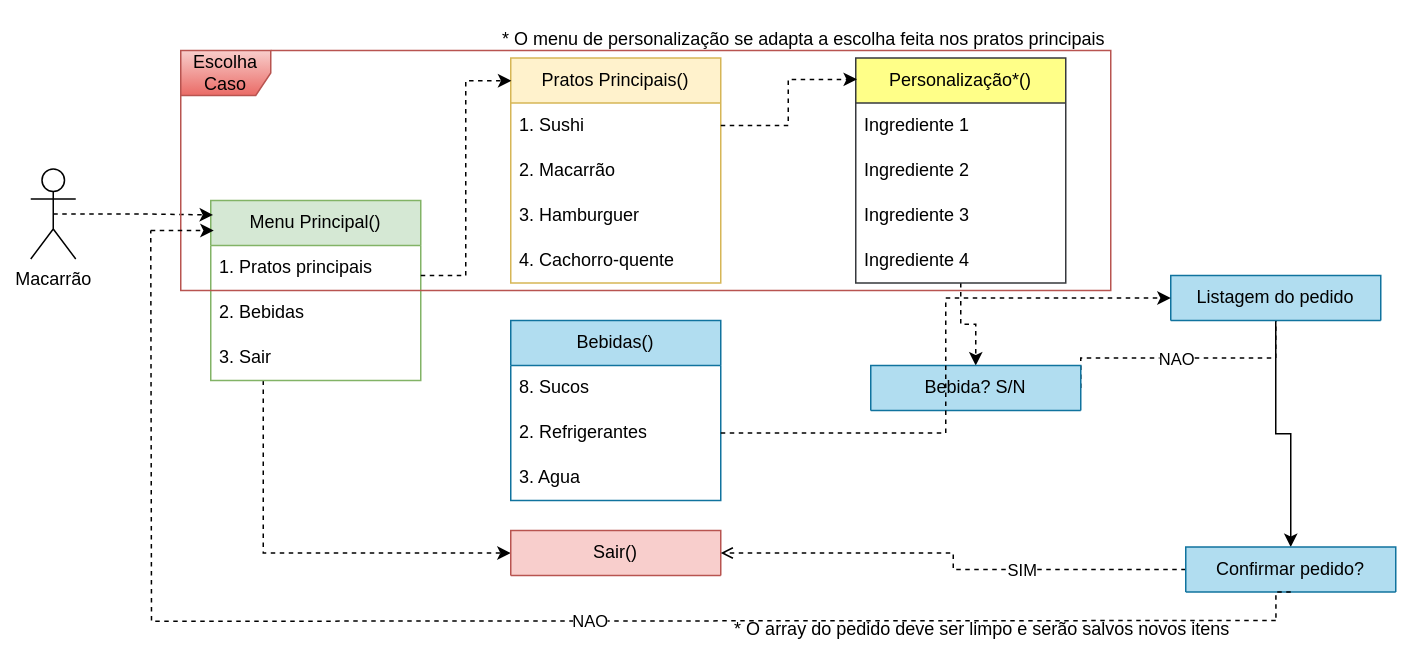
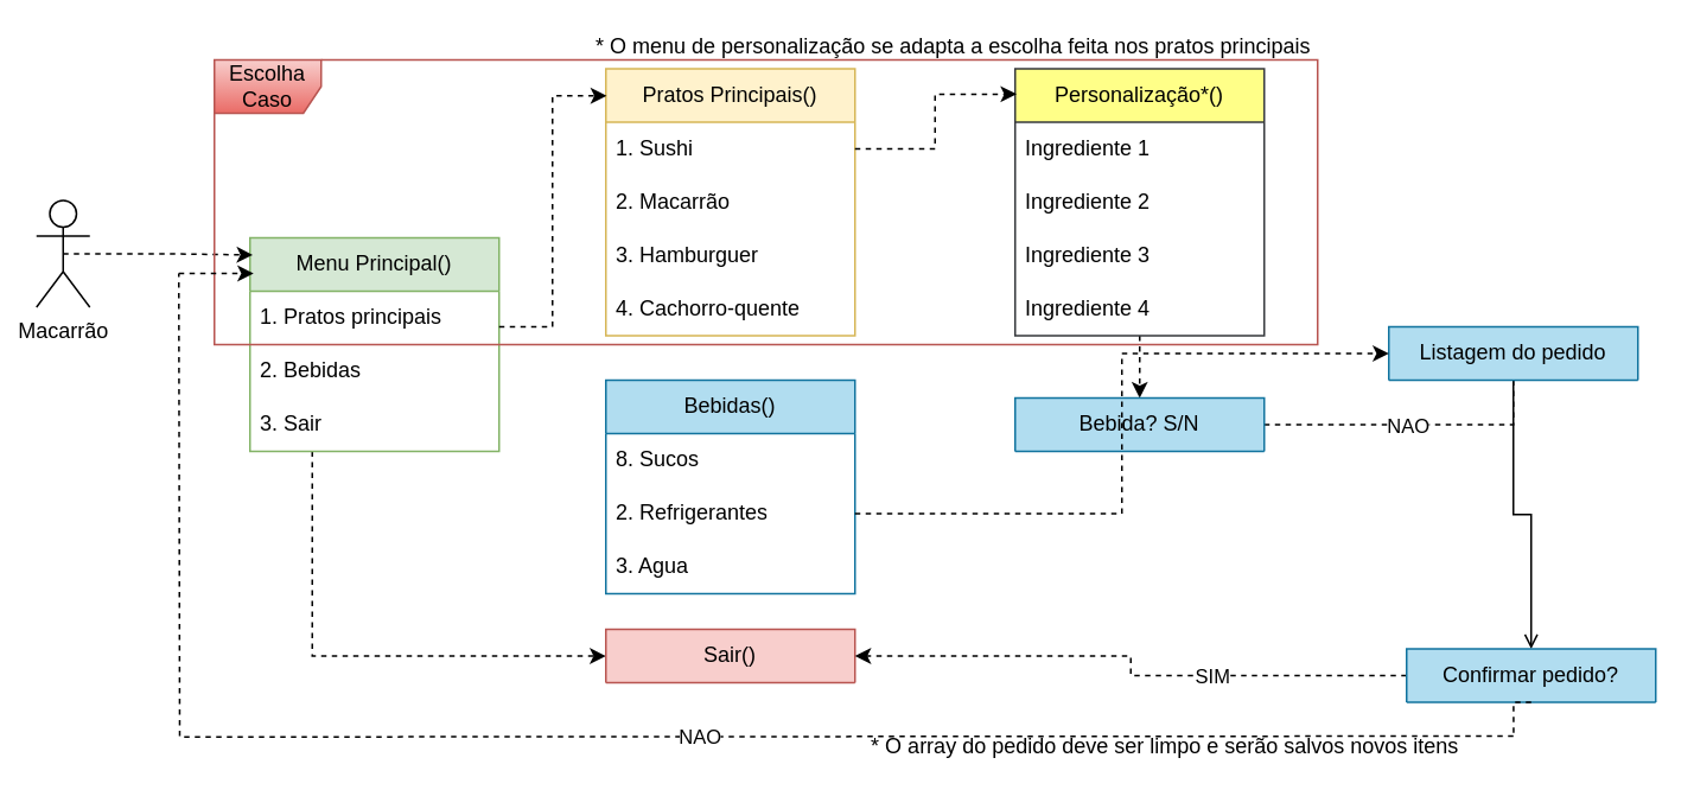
- <mxCell id="29" value="Bebida? S/N" style="swimlane;fontStyle=0;childLayout=stackLayout;horizontal=1;startSize=30;horizontalStack=0;resizeParent=1;resizeParentMax=0;resizeLast=0;collapsible=1;marginBottom=0;whiteSpace=wrap;html=1;fillColor=#b1ddf0;strokeColor=#10739e;" vertex="1" parent="1"><mxGeometry x="580" y="243" width="140" height="30" as="geometry" /></mxCell>
+ <mxCell id="29" value="Bebida? S/N" style="swimlane;fontStyle=0;childLayout=stackLayout;horizontal=1;startSize=30;horizontalStack=0;resizeParent=1;resizeParentMax=0;resizeLast=0;collapsible=1;marginBottom=0;whiteSpace=wrap;html=1;fillColor=#b1ddf0;strokeColor=#10739e;" vertex="1" parent="1"><mxGeometry x="570" y="223" width="140" height="30" as="geometry" /></mxCell>
- <mxCell id="30" style="edgeStyle=orthogonalEdgeStyle;rounded=0;orthogonalLoop=1;jettySize=auto;html=1;exitX=0.5;exitY=1;exitDx=0;exitDy=0;entryX=0.5;entryY=0;entryDx=0;entryDy=0;" edge="1" parent="1" source="31" target="34"><mxGeometry relative="1" as="geometry" /></mxCell>
+ <mxCell id="30" style="edgeStyle=orthogonalEdgeStyle;rounded=0;orthogonalLoop=1;jettySize=auto;html=1;exitX=0.5;exitY=1;exitDx=0;exitDy=0;entryX=0.5;entryY=0;entryDx=0;entryDy=0;endArrow=open;" edge="1" parent="1" source="31" target="34"><mxGeometry relative="1" as="geometry" /></mxCell>
- <mxCell id="32" style="edgeStyle=orthogonalEdgeStyle;rounded=0;orthogonalLoop=1;jettySize=auto;html=1;exitX=0;exitY=0.5;exitDx=0;exitDy=0;entryX=1;entryY=0.5;entryDx=0;entryDy=0;dashed=1;endArrow=open;" edge="1" parent="1" source="34" target="17"><mxGeometry relative="1" as="geometry" /></mxCell>
+ <mxCell id="32" style="edgeStyle=orthogonalEdgeStyle;rounded=0;orthogonalLoop=1;jettySize=auto;html=1;exitX=0;exitY=0.5;exitDx=0;exitDy=0;entryX=1;entryY=0.5;entryDx=0;entryDy=0;dashed=1;" edge="1" parent="1" source="34" target="17"><mxGeometry relative="1" as="geometry" /></mxCell>
